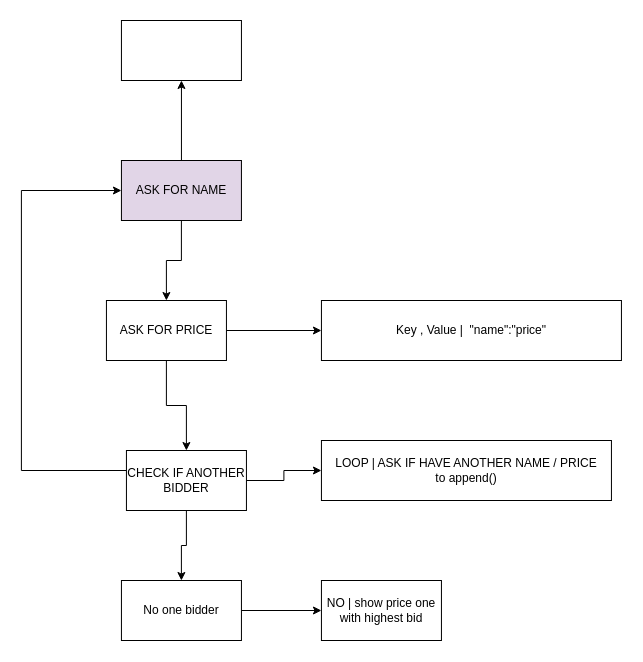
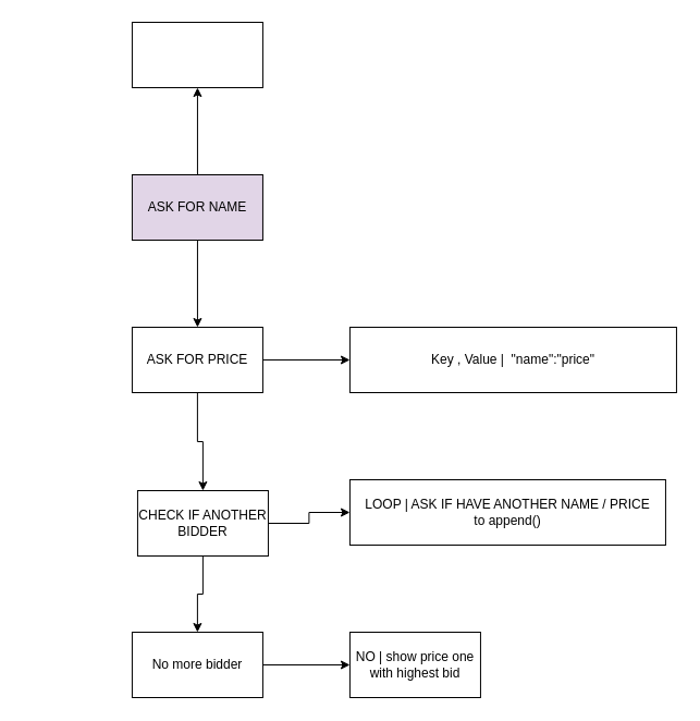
- <mxCell id="7" value="ASK FOR PRICE" style="whiteSpace=wrap;html=1;" parent="1" vertex="1"><mxGeometry x="105.94" y="300" width="120" height="60" as="geometry" /></mxCell>
+ <mxCell id="7" value="ASK FOR PRICE" style="whiteSpace=wrap;html=1;" parent="1" vertex="1"><mxGeometry x="120.94" y="300" width="120" height="60" as="geometry" /></mxCell>
- <mxCell id="10" style="edgeStyle=orthogonalEdgeStyle;rounded=0;orthogonalLoop=1;jettySize=auto;html=1;entryX=0;entryY=0.5;entryDx=0;entryDy=0;" parent="1" source="11" target="4" edge="1"><mxGeometry relative="1" as="geometry"><mxPoint x="-29.06" y="190" as="targetPoint" /><Array as="points"><mxPoint x="20.94" y="470" /><mxPoint x="20.94" y="190" /></Array></mxGeometry></mxCell>
- <mxCell id="15" value="No one bidder" style="whiteSpace=wrap;html=1;" parent="1" vertex="1"><mxGeometry x="120.94" y="580" width="120" height="60" as="geometry" /></mxCell>
+ <mxCell id="15" value="No more bidder" style="whiteSpace=wrap;html=1;" parent="1" vertex="1"><mxGeometry x="120.94" y="580" width="120" height="60" as="geometry" /></mxCell>
